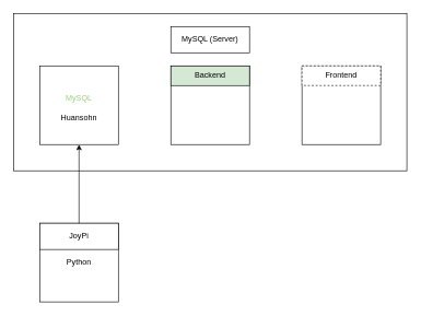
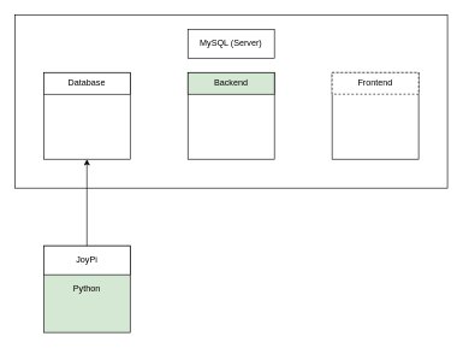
+ <mxCell id="6" value="Database" style="rounded=0;whiteSpace=wrap;html=1;" vertex="1" parent="1"><mxGeometry x="60" y="100" width="120" height="30" as="geometry" /></mxCell>
- <mxCell id="13" value="MySQL" style="text;html=1;align=center;verticalAlign=middle;whiteSpace=wrap;rounded=0;fontColor=#97D077;" vertex="1" parent="1"><mxGeometry x="100" y="140" width="40" height="20" as="geometry" /></mxCell>
- <mxCell id="14" value="Huansohn" style="text;html=1;strokeColor=none;fillColor=none;align=center;verticalAlign=middle;whiteSpace=wrap;rounded=0;fontColor=#000000;" vertex="1" parent="1"><mxGeometry x="100" y="170" width="40" height="20" as="geometry" /></mxCell>
- <mxCell id="10" value="Python" style="rounded=0;whiteSpace=wrap;html=1;" vertex="1" parent="1"><mxGeometry x="60" y="340" width="120" height="120" as="geometry" /></mxCell>
+ <mxCell id="10" value="Python" style="rounded=0;whiteSpace=wrap;html=1;fillColor=#d5e8d4;" vertex="1" parent="1"><mxGeometry x="60" y="340" width="120" height="120" as="geometry" /></mxCell>
